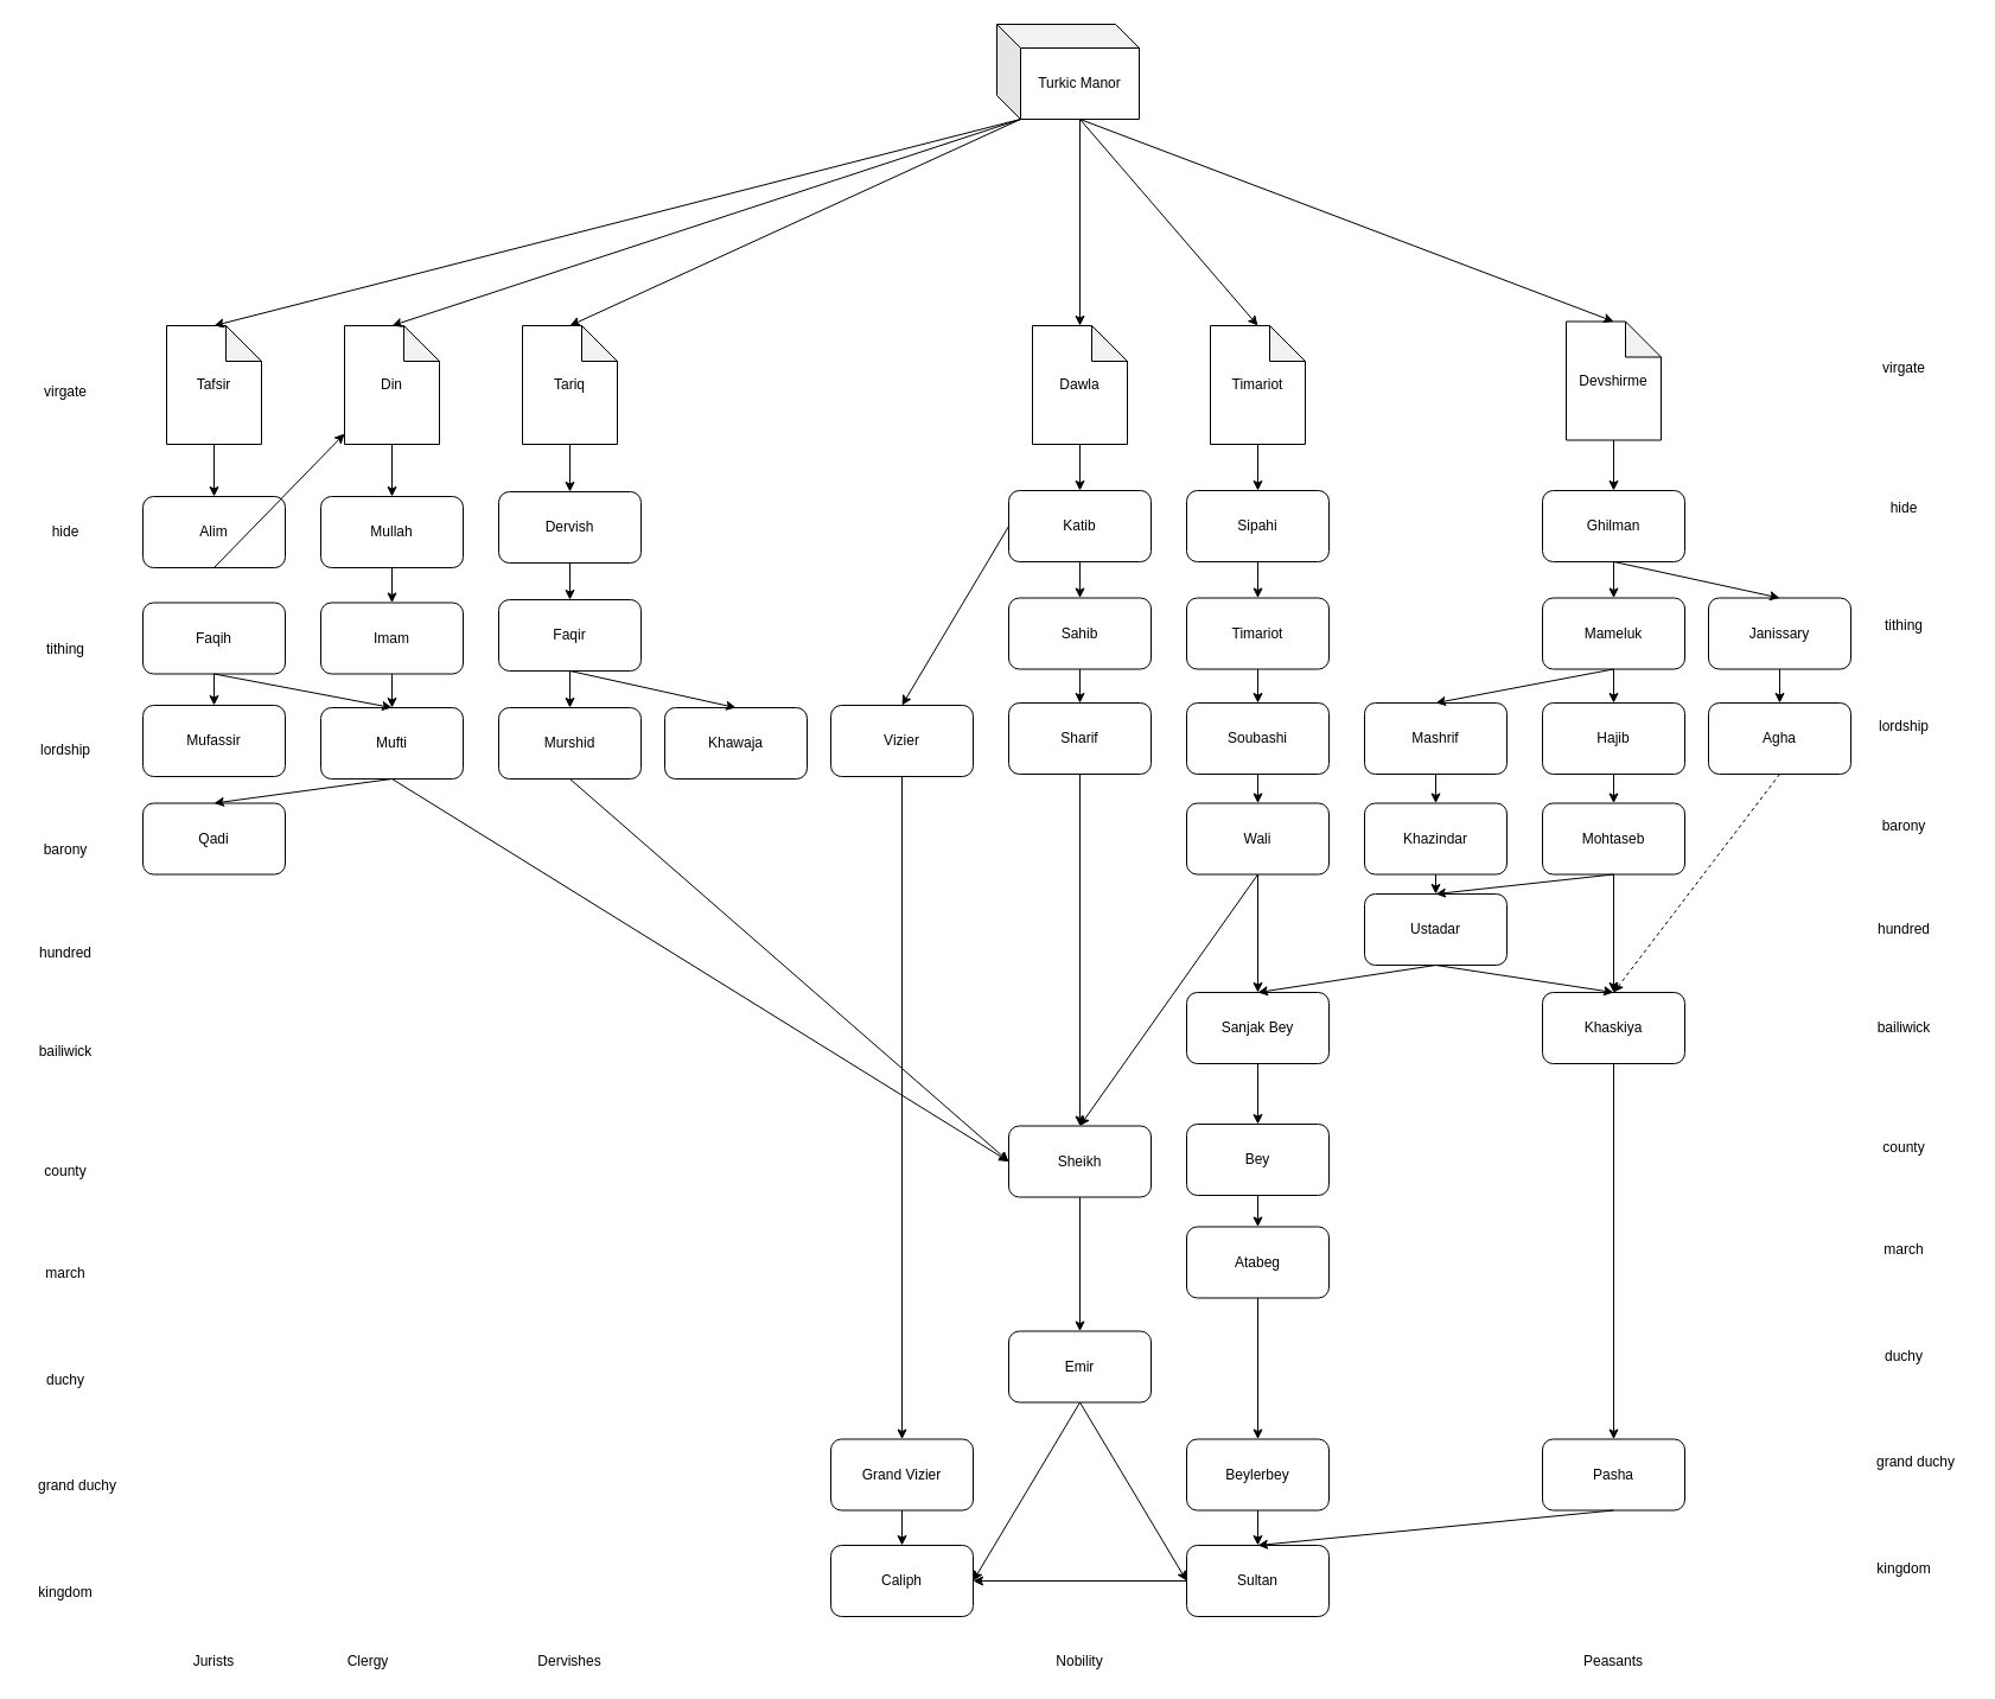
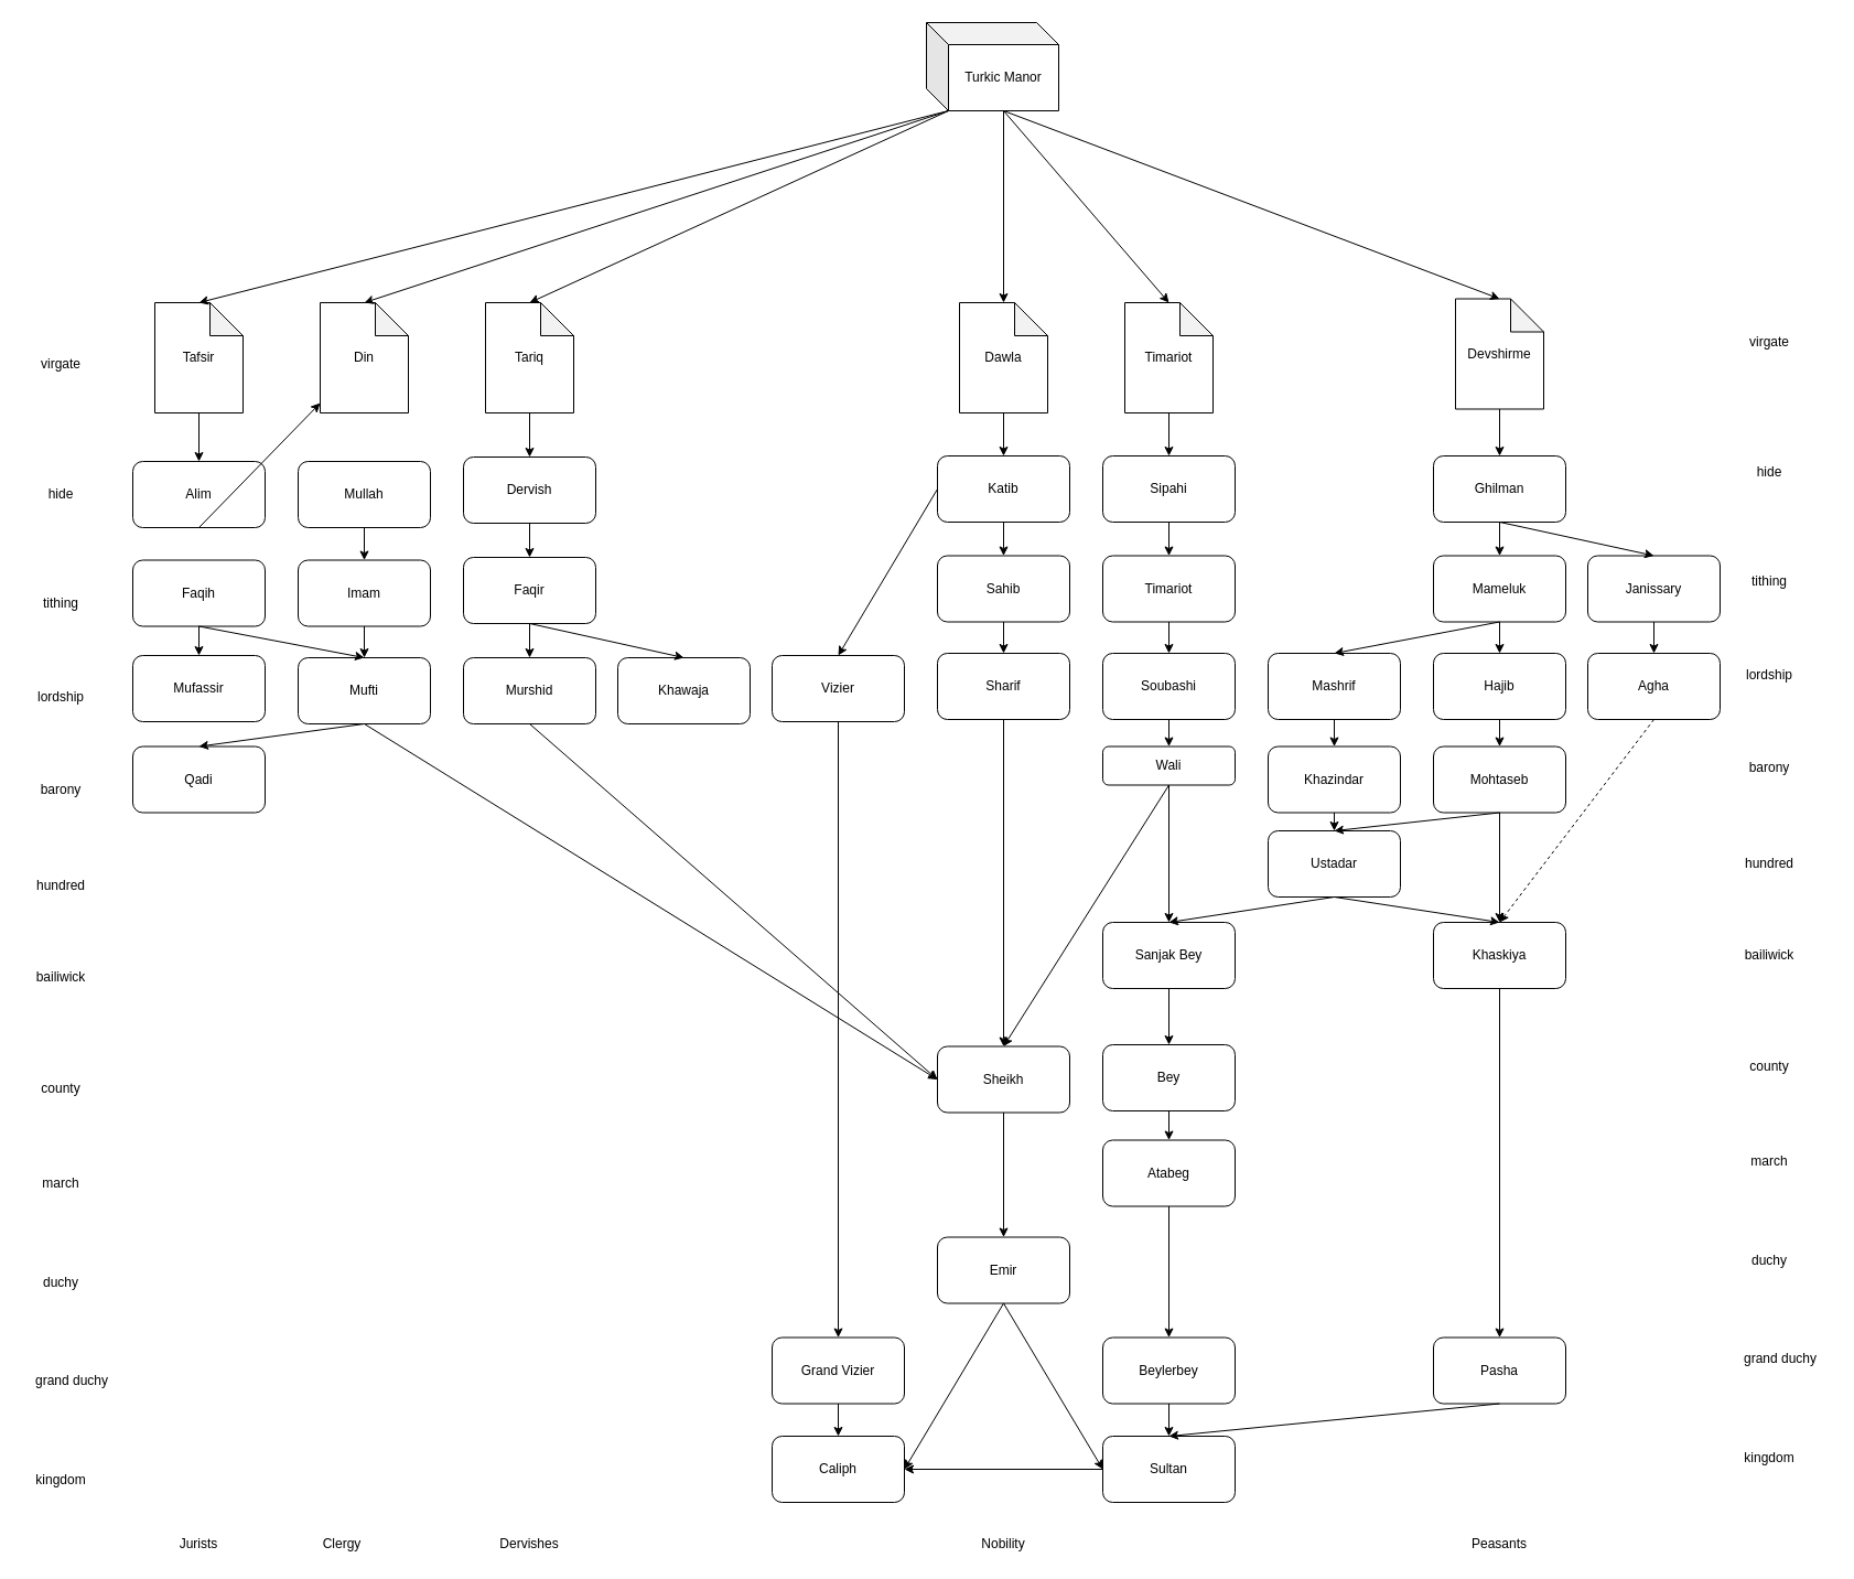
- <mxCell id="42" value="" style="endArrow=classic;html=1;entryX=0.5;entryY=0;entryDx=0;entryDy=0;exitX=0.5;exitY=1;exitDx=0;exitDy=0;exitPerimeter=0;" edge="1" parent="1" source="37" target="32"><mxGeometry width="50" height="50" relative="1" as="geometry"><mxPoint x="-50" y="1089" as="sourcePoint" /><mxPoint x="0" y="1039" as="targetPoint" /></mxGeometry></mxCell>
- <mxCell id="14" value="Wali" style="rounded=1;whiteSpace=wrap;html=1;" vertex="1" parent="1"><mxGeometry x="1000" y="676.5" width="120" height="60" as="geometry" /></mxCell>
+ <mxCell id="14" value="Wali" style="rounded=1;whiteSpace=wrap;html=1;" vertex="1" parent="1"><mxGeometry x="1000" y="676.5" width="120" height="35" as="geometry" /></mxCell>
